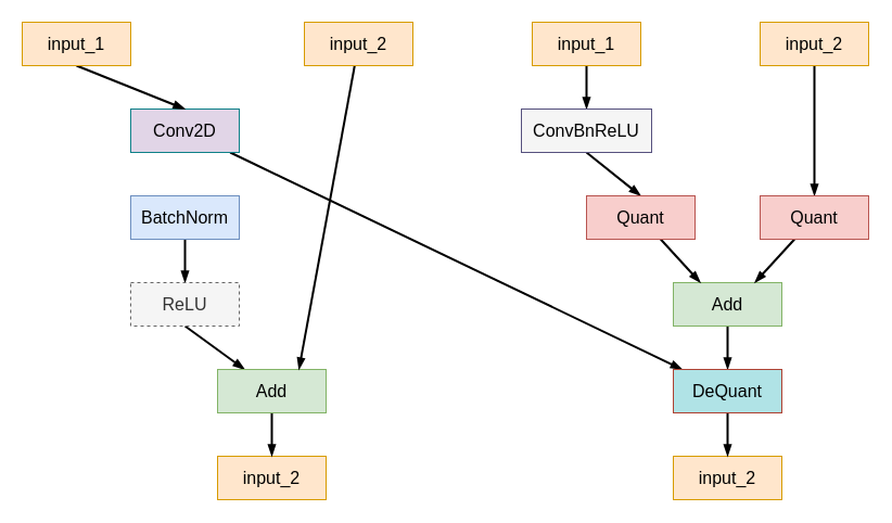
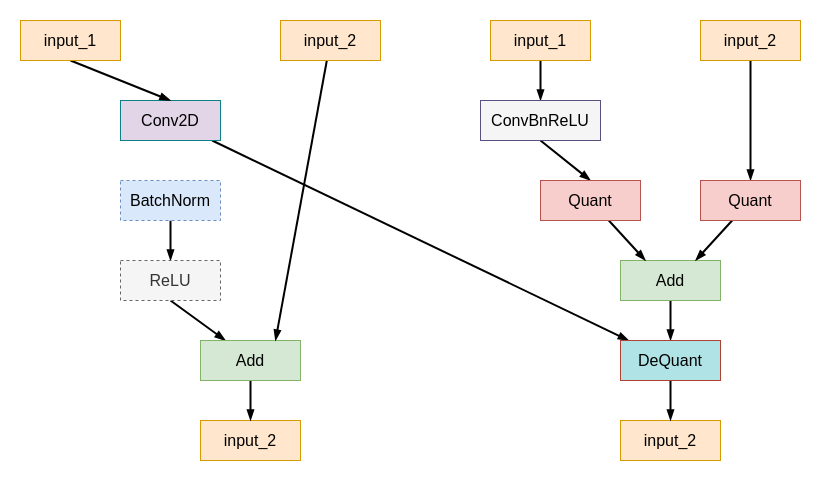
- <mxCell id="8" value="&lt;span style=&quot;font-size: 16px;&quot;&gt;BatchNorm&lt;/span&gt;" style="rounded=0;whiteSpace=wrap;html=1;fillColor=#dae8fc;strokeColor=#6c8ebf;" vertex="1" parent="1"><mxGeometry x="120" y="180" width="100" height="40" as="geometry" /></mxCell>
+ <mxCell id="8" value="&lt;span style=&quot;font-size: 16px;&quot;&gt;BatchNorm&lt;/span&gt;" style="rounded=0;whiteSpace=wrap;html=1;fillColor=#dae8fc;strokeColor=#6c8ebf;dashed=1;" vertex="1" parent="1"><mxGeometry x="120" y="180" width="100" height="40" as="geometry" /></mxCell>
